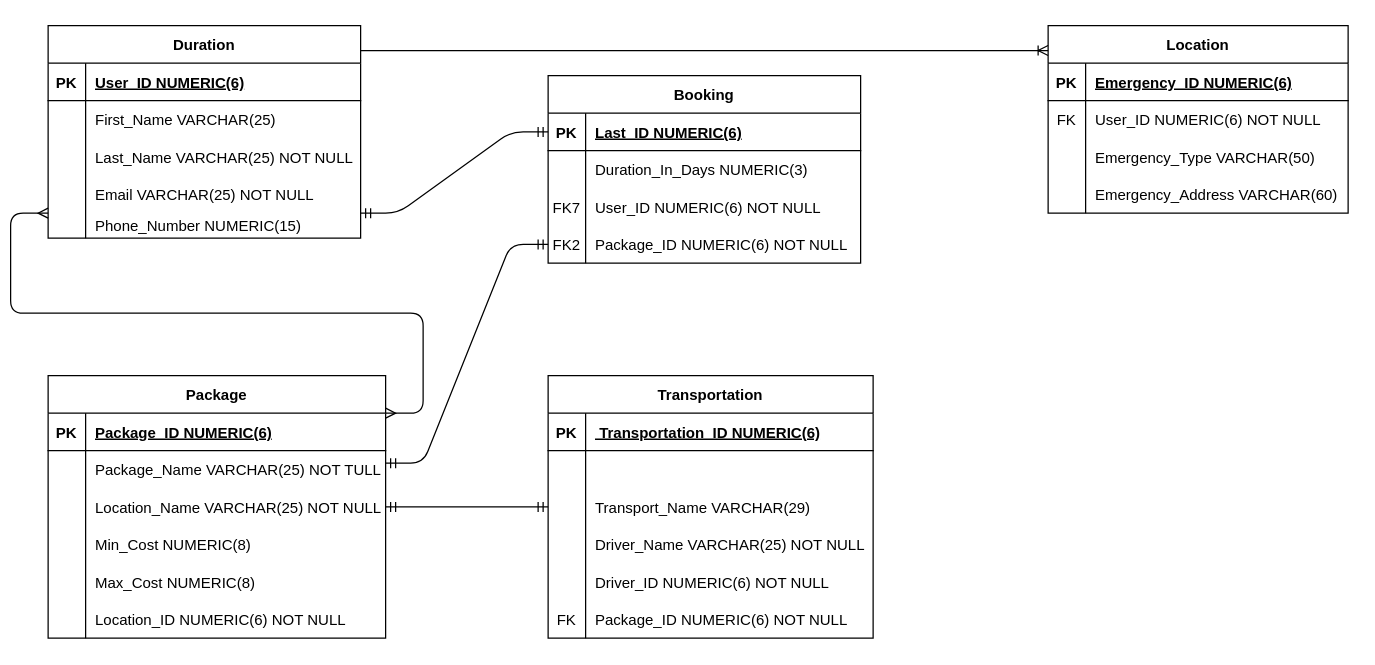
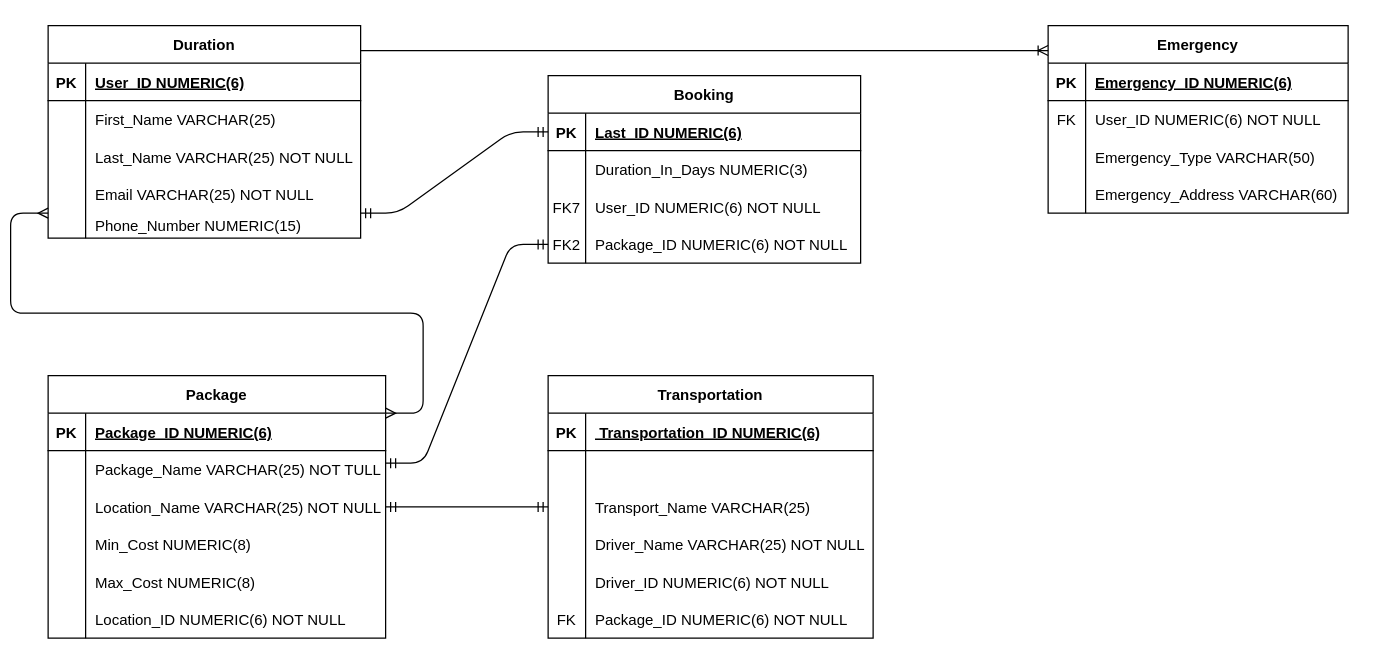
- <mxCell id="55" value="Location" style="shape=table;startSize=30;container=1;collapsible=1;childLayout=tableLayout;fixedRows=1;rowLines=0;fontStyle=1;align=center;resizeLast=1;" parent="1" vertex="1"><mxGeometry x="820" y="20" width="240" height="150" as="geometry" /></mxCell>
+ <mxCell id="55" value="Emergency" style="shape=table;startSize=30;container=1;collapsible=1;childLayout=tableLayout;fixedRows=1;rowLines=0;fontStyle=1;align=center;resizeLast=1;" parent="1" vertex="1"><mxGeometry x="820" y="20" width="240" height="150" as="geometry" /></mxCell>
- <mxCell id="45" value="Transport_Name VARCHAR(29)" style="shape=partialRectangle;overflow=hidden;connectable=0;fillColor=none;top=0;left=0;bottom=0;right=0;align=left;spacingLeft=6;" parent="43" vertex="1"><mxGeometry x="30" width="230" height="30" as="geometry" /></mxCell>
+ <mxCell id="45" value="Transport_Name VARCHAR(25)" style="shape=partialRectangle;overflow=hidden;connectable=0;fillColor=none;top=0;left=0;bottom=0;right=0;align=left;spacingLeft=6;" parent="43" vertex="1"><mxGeometry x="30" width="230" height="30" as="geometry" /></mxCell>
